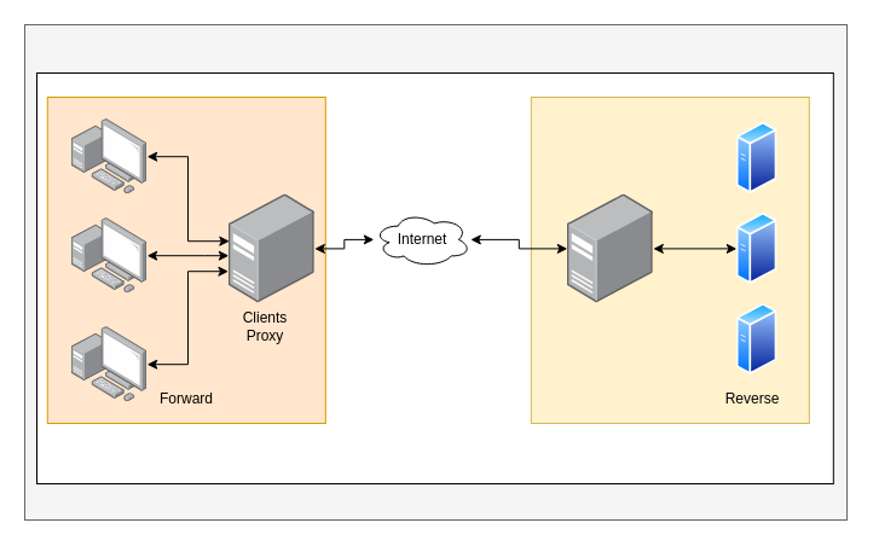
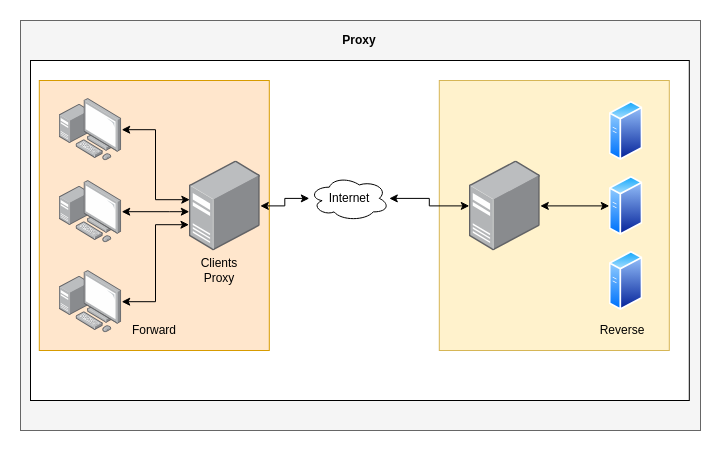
+ <mxCell id="24" value="Proxy" style="text;html=1;strokeColor=none;fillColor=none;align=center;verticalAlign=middle;whiteSpace=wrap;rounded=0;fontStyle=1" vertex="1" parent="1"><mxGeometry x="339" y="30" width="40" height="20" as="geometry" /></mxCell>
